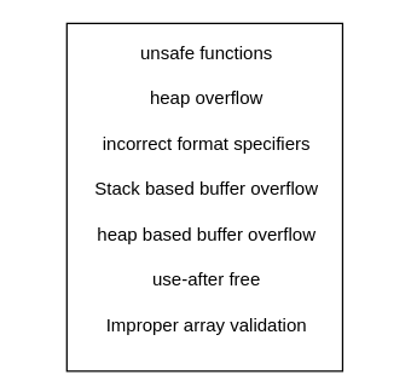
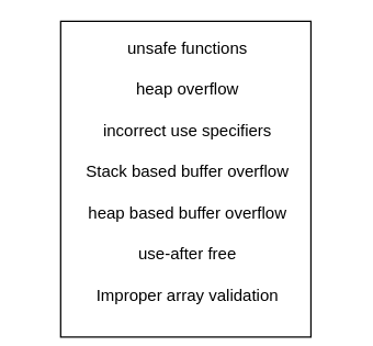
- <mxCell id="5" value="incorrect format specifiers" style="text;html=1;align=center;verticalAlign=middle;resizable=0;points=[];autosize=1;strokeColor=none;fillColor=none;" vertex="1" parent="1"><mxGeometry x="56.25" y="80" width="160" height="30" as="geometry" /></mxCell>
+ <mxCell id="5" value="incorrect use specifiers" style="text;html=1;align=center;verticalAlign=middle;resizable=0;points=[];autosize=1;strokeColor=none;fillColor=none;" vertex="1" parent="1"><mxGeometry x="56.25" y="80" width="160" height="30" as="geometry" /></mxCell>
